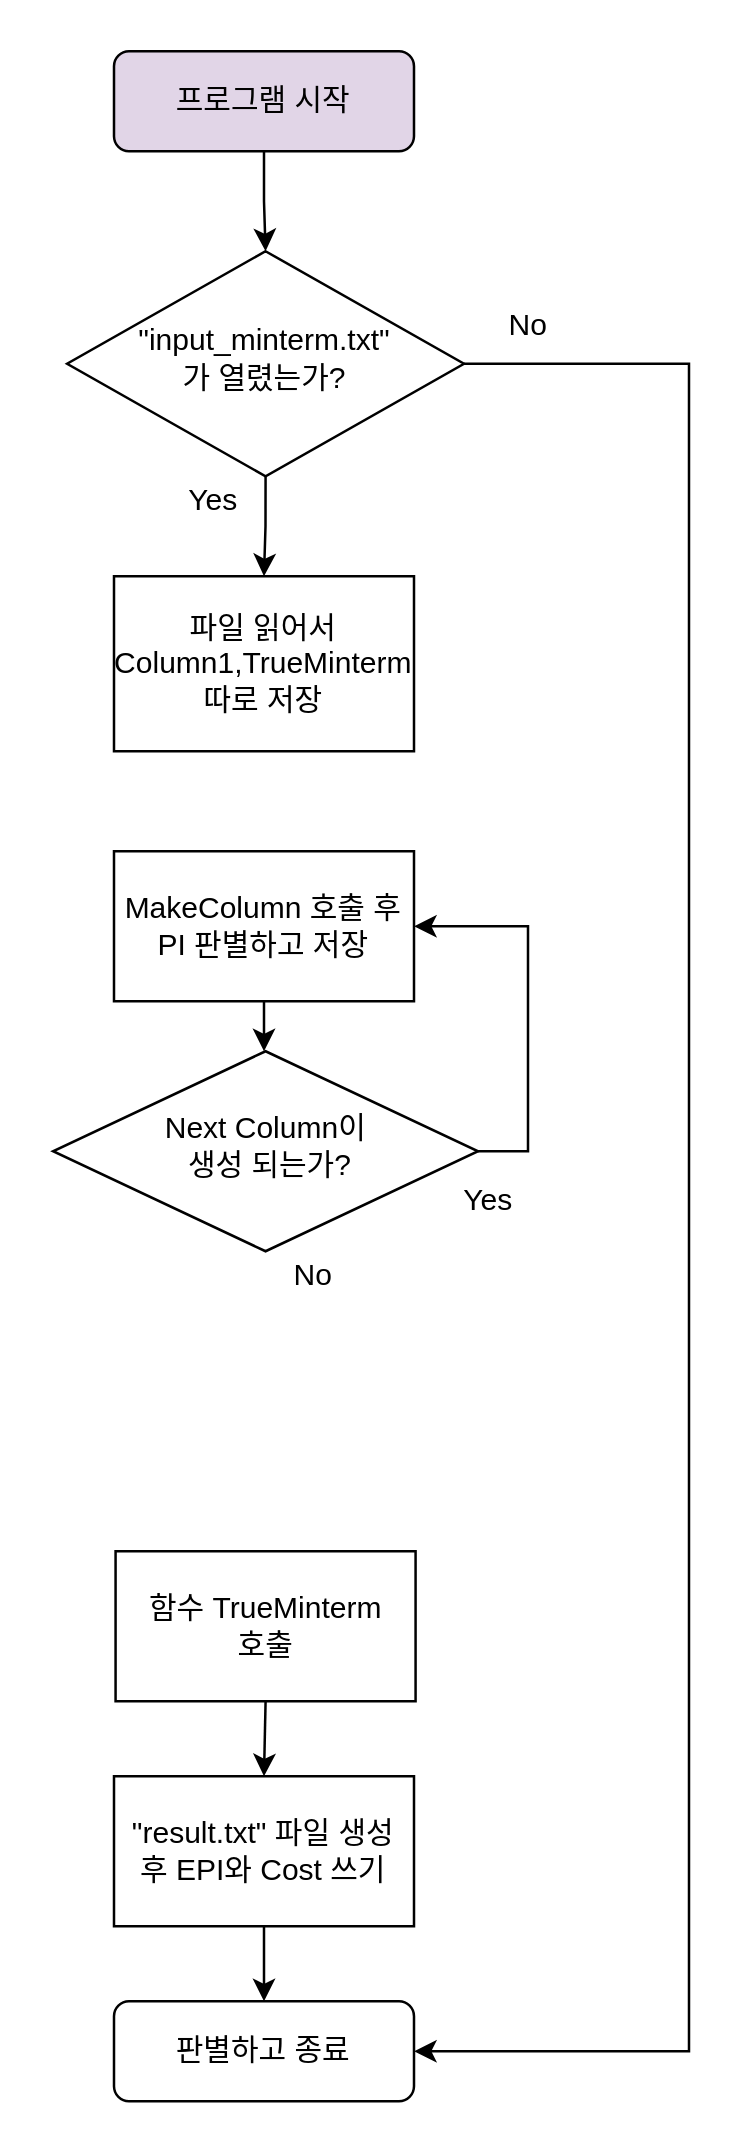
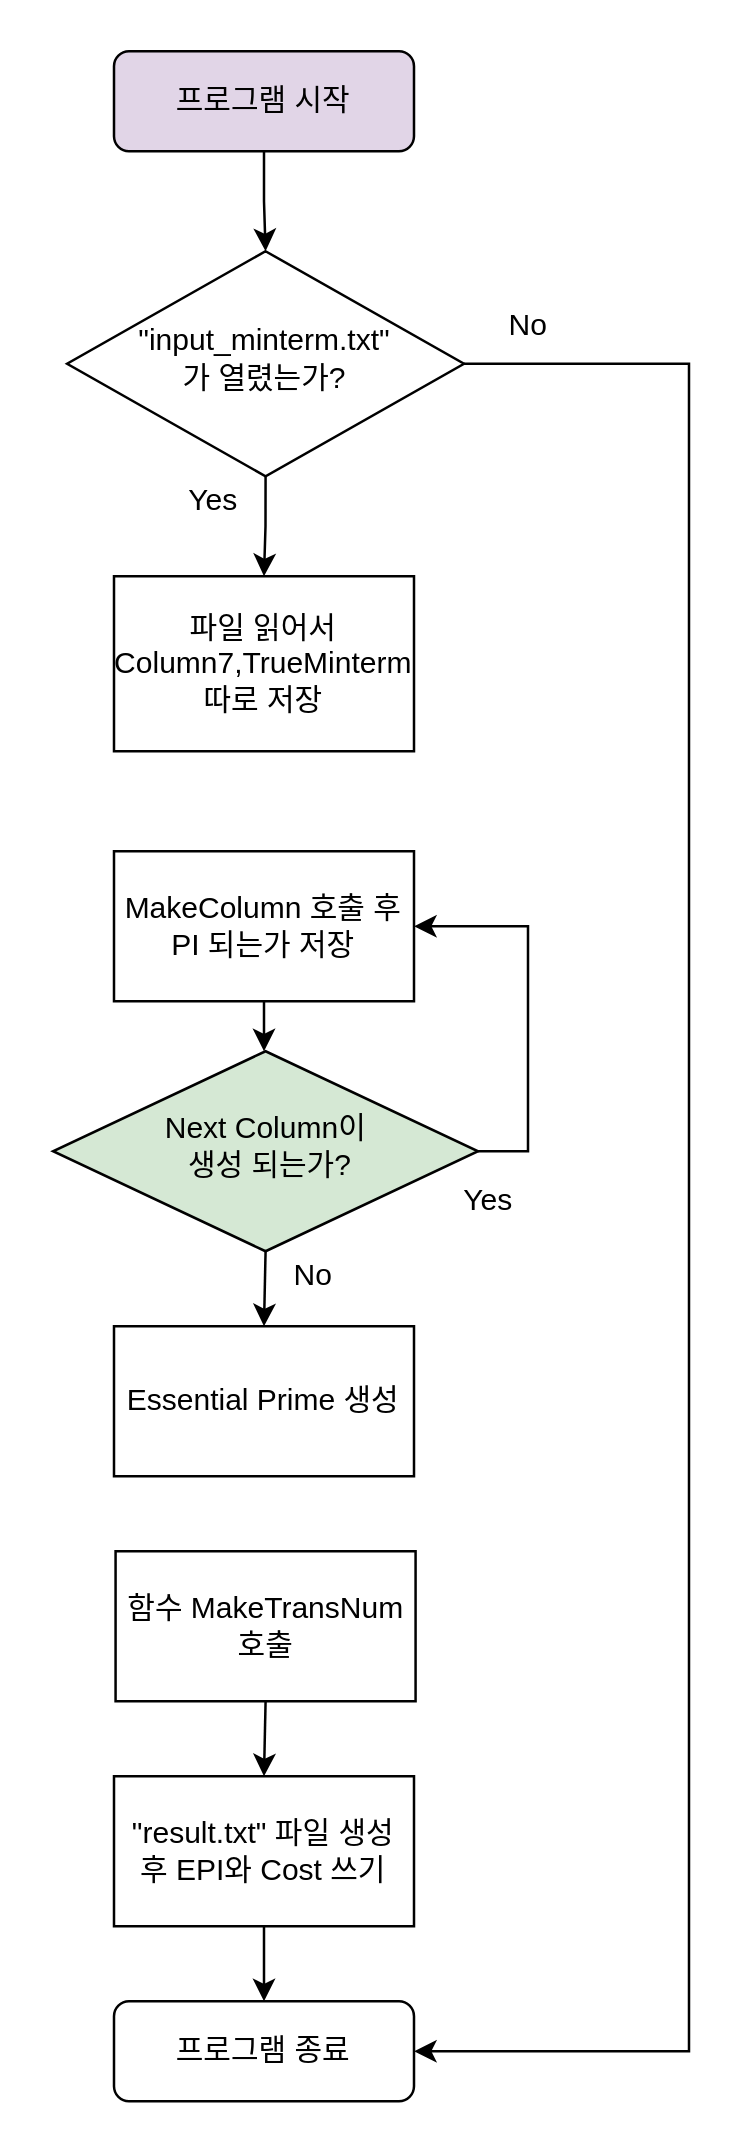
- <mxCell id="10" value="파일 읽어서Column1,TrueMinterm&lt;br&gt;따로 저장" style="rounded=0;whiteSpace=wrap;html=1;" vertex="1" parent="1"><mxGeometry x="45" y="230" width="120" height="70" as="geometry" /></mxCell>
+ <mxCell id="10" value="파일 읽어서Column7,TrueMinterm&lt;br&gt;따로 저장" style="rounded=0;whiteSpace=wrap;html=1;" vertex="1" parent="1"><mxGeometry x="45" y="230" width="120" height="70" as="geometry" /></mxCell>
- <mxCell id="12" value="MakeColumn 호출 후&lt;br&gt;PI 판별하고 저장" style="rounded=0;whiteSpace=wrap;html=1;" vertex="1" parent="1"><mxGeometry x="45" y="340" width="120" height="60" as="geometry" /></mxCell>
+ <mxCell id="12" value="MakeColumn 호출 후&lt;br&gt;PI 되는가 저장" style="rounded=0;whiteSpace=wrap;html=1;" vertex="1" parent="1"><mxGeometry x="45" y="340" width="120" height="60" as="geometry" /></mxCell>
- <mxCell id="15" value="Next Column이&lt;br&gt;&amp;nbsp;생성 되는가?" style="rhombus;whiteSpace=wrap;html=1;shadow=0;fontFamily=Helvetica;fontSize=12;align=center;strokeWidth=1;spacing=6;spacingTop=-4;" vertex="1" parent="1"><mxGeometry x="20.63" y="420" width="170" height="80" as="geometry" /></mxCell>
+ <mxCell id="15" value="Next Column이&lt;br&gt;&amp;nbsp;생성 되는가?" style="rhombus;whiteSpace=wrap;html=1;shadow=0;fontFamily=Helvetica;fontSize=12;align=center;strokeWidth=1;spacing=6;spacingTop=-4;fillColor=#d5e8d4;" vertex="1" parent="1"><mxGeometry x="20.63" y="420" width="170" height="80" as="geometry" /></mxCell>
+ <mxCell id="14" style="edgeStyle=orthogonalEdgeStyle;rounded=0;orthogonalLoop=1;jettySize=auto;html=1;exitX=0.5;exitY=1;exitDx=0;exitDy=0;labelBackgroundColor=#ffffff;entryX=0.5;entryY=0;entryDx=0;entryDy=0;" edge="1" parent="1" source="15" target="17"><mxGeometry relative="1" as="geometry"><mxPoint x="106" y="550" as="targetPoint" /></mxGeometry></mxCell>
+ <mxCell id="17" value="Essential Prime 생성" style="rounded=0;whiteSpace=wrap;html=1;" vertex="1" parent="1"><mxGeometry x="45" y="530" width="120" height="60" as="geometry" /></mxCell>
- <mxCell id="20" value="함수 TrueMinterm&lt;br&gt;호출" style="rounded=0;whiteSpace=wrap;html=1;" vertex="1" parent="1"><mxGeometry x="45.63" y="620" width="120" height="60" as="geometry" /></mxCell>
+ <mxCell id="20" value="함수 MakeTransNum&lt;br&gt;호출" style="rounded=0;whiteSpace=wrap;html=1;" vertex="1" parent="1"><mxGeometry x="45.63" y="620" width="120" height="60" as="geometry" /></mxCell>
- <mxCell id="7" value="판별하고 종료" style="rounded=1;whiteSpace=wrap;html=1;fontSize=12;glass=0;strokeWidth=1;shadow=0;" parent="1" vertex="1"><mxGeometry x="45" y="800" width="120" height="40" as="geometry" /></mxCell>
+ <mxCell id="7" value="프로그램 종료" style="rounded=1;whiteSpace=wrap;html=1;fontSize=12;glass=0;strokeWidth=1;shadow=0;" parent="1" vertex="1"><mxGeometry x="45" y="800" width="120" height="40" as="geometry" /></mxCell>
